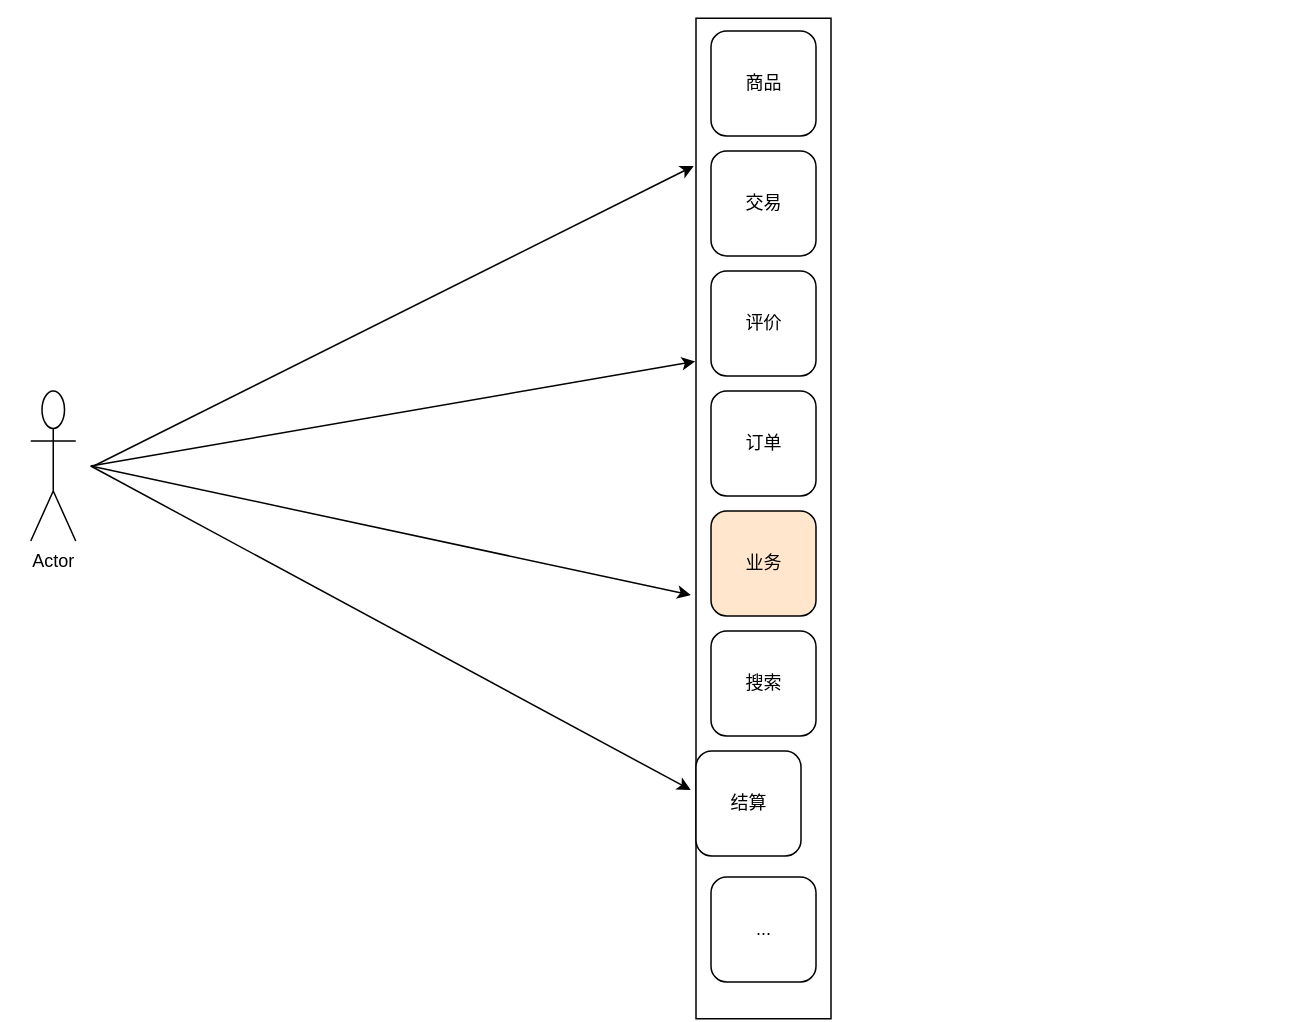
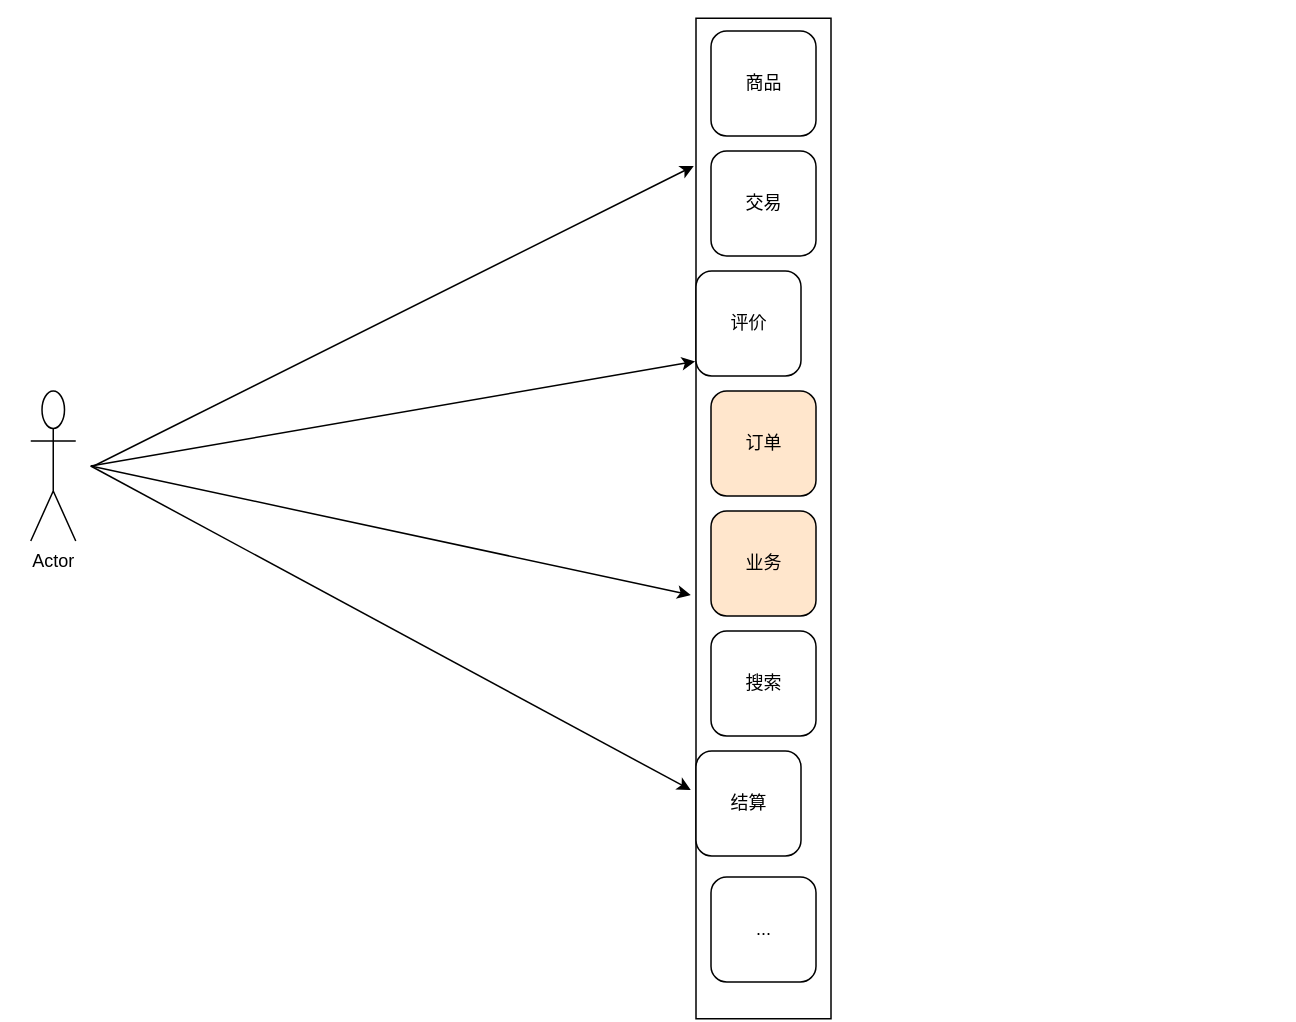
- <mxCell id="5" value="评价" style="rounded=1;whiteSpace=wrap;html=1;" vertex="1" parent="1"><mxGeometry x="473.5" y="180" width="70" height="70" as="geometry" /></mxCell>
+ <mxCell id="5" value="评价" style="rounded=1;whiteSpace=wrap;html=1;" vertex="1" parent="1"><mxGeometry x="463.5" y="180" width="70" height="70" as="geometry" /></mxCell>
- <mxCell id="6" value="订单" style="rounded=1;whiteSpace=wrap;html=1;" vertex="1" parent="1"><mxGeometry x="473.5" y="260" width="70" height="70" as="geometry" /></mxCell>
+ <mxCell id="6" value="订单" style="rounded=1;whiteSpace=wrap;html=1;fillColor=#ffe6cc;" vertex="1" parent="1"><mxGeometry x="473.5" y="260" width="70" height="70" as="geometry" /></mxCell>
